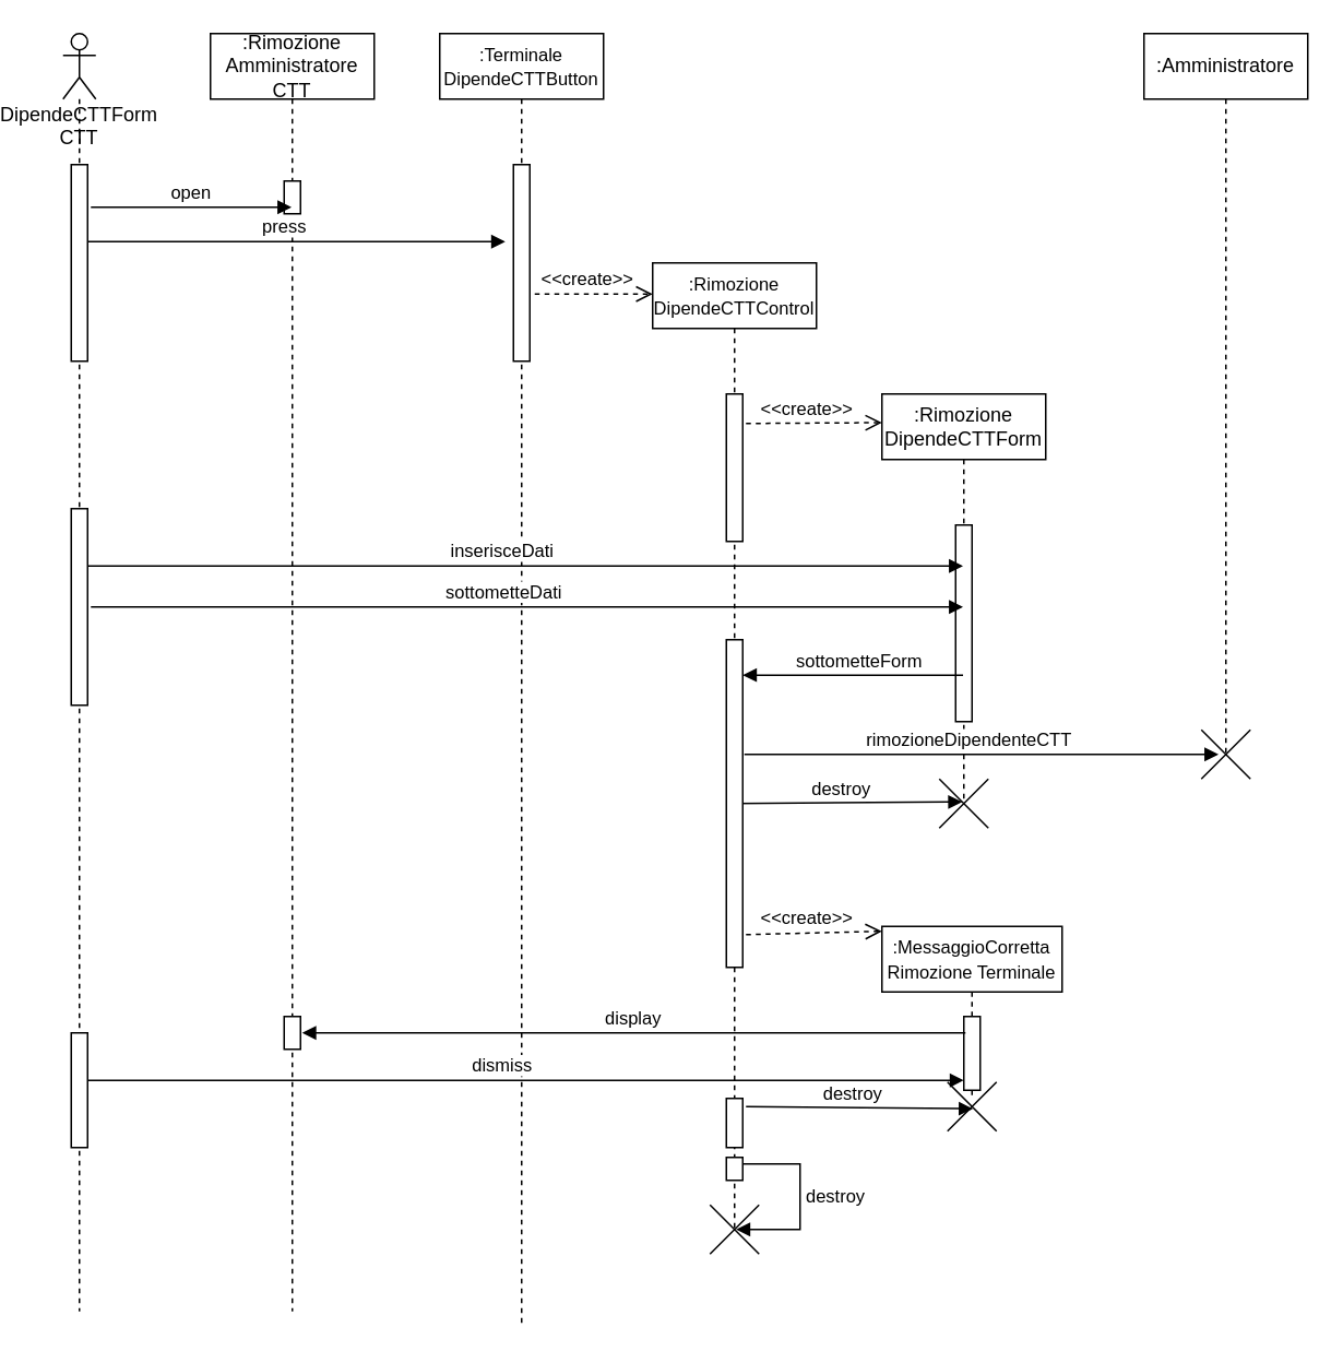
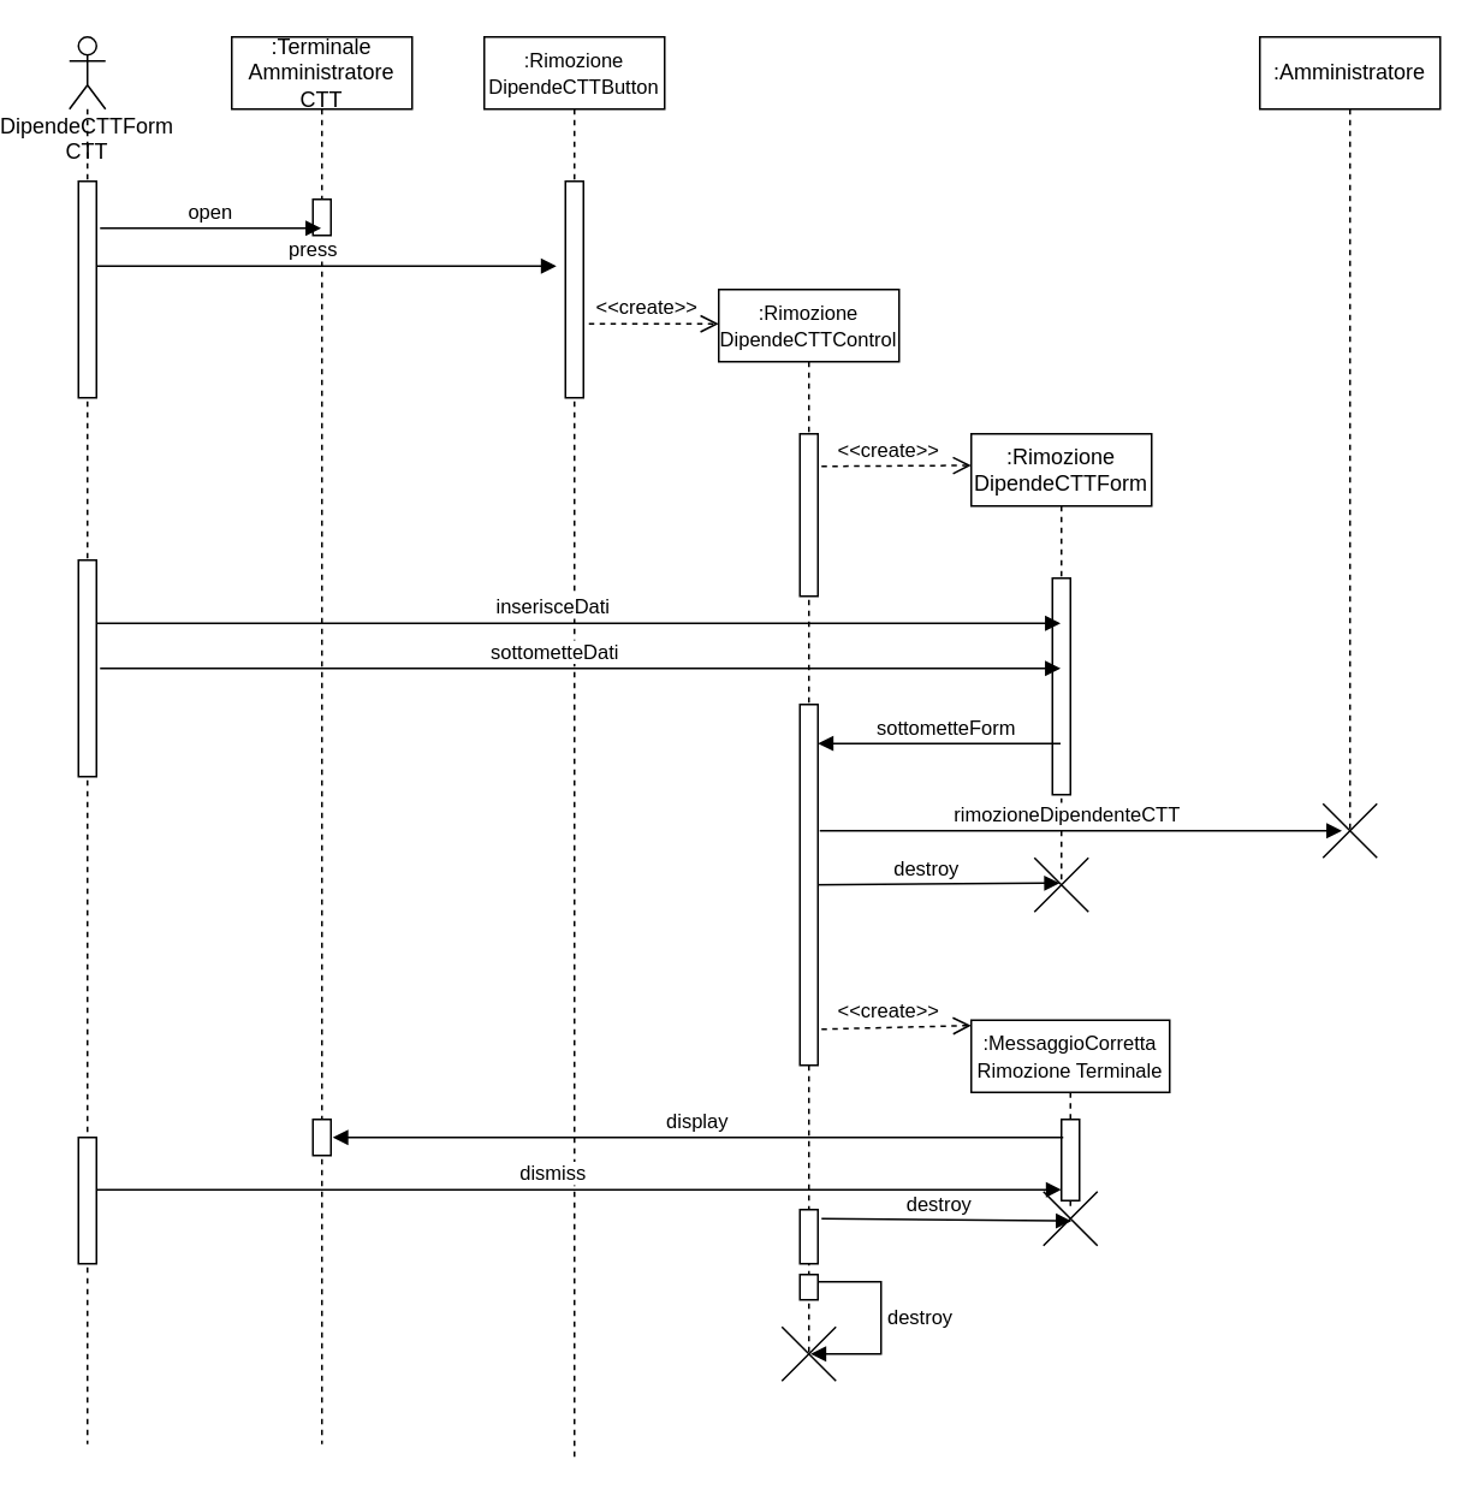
- <mxCell id="8" value=":Rimozione Amministratore CTT" style="shape=umlLifeline;perimeter=lifelinePerimeter;whiteSpace=wrap;html=1;container=1;collapsible=0;recursiveResize=0;outlineConnect=0;size=40;" parent="1" vertex="1"><mxGeometry x="110" y="20" width="100" height="780" as="geometry" /></mxCell>
+ <mxCell id="8" value=":Terminale Amministratore CTT" style="shape=umlLifeline;perimeter=lifelinePerimeter;whiteSpace=wrap;html=1;container=1;collapsible=0;recursiveResize=0;outlineConnect=0;size=40;" parent="1" vertex="1"><mxGeometry x="110" y="20" width="100" height="780" as="geometry" /></mxCell>
- <mxCell id="12" value="&lt;font style=&quot;font-size: 11px&quot;&gt;:Terminale DipendeCTTButton&lt;/font&gt;" style="shape=umlLifeline;perimeter=lifelinePerimeter;whiteSpace=wrap;html=1;container=1;collapsible=0;recursiveResize=0;outlineConnect=0;size=40;" parent="1" vertex="1"><mxGeometry x="250" y="20" width="100" height="790" as="geometry" /></mxCell>
+ <mxCell id="12" value="&lt;font style=&quot;font-size: 11px&quot;&gt;:Rimozione DipendeCTTButton&lt;/font&gt;" style="shape=umlLifeline;perimeter=lifelinePerimeter;whiteSpace=wrap;html=1;container=1;collapsible=0;recursiveResize=0;outlineConnect=0;size=40;" parent="1" vertex="1"><mxGeometry x="250" y="20" width="100" height="790" as="geometry" /></mxCell>
